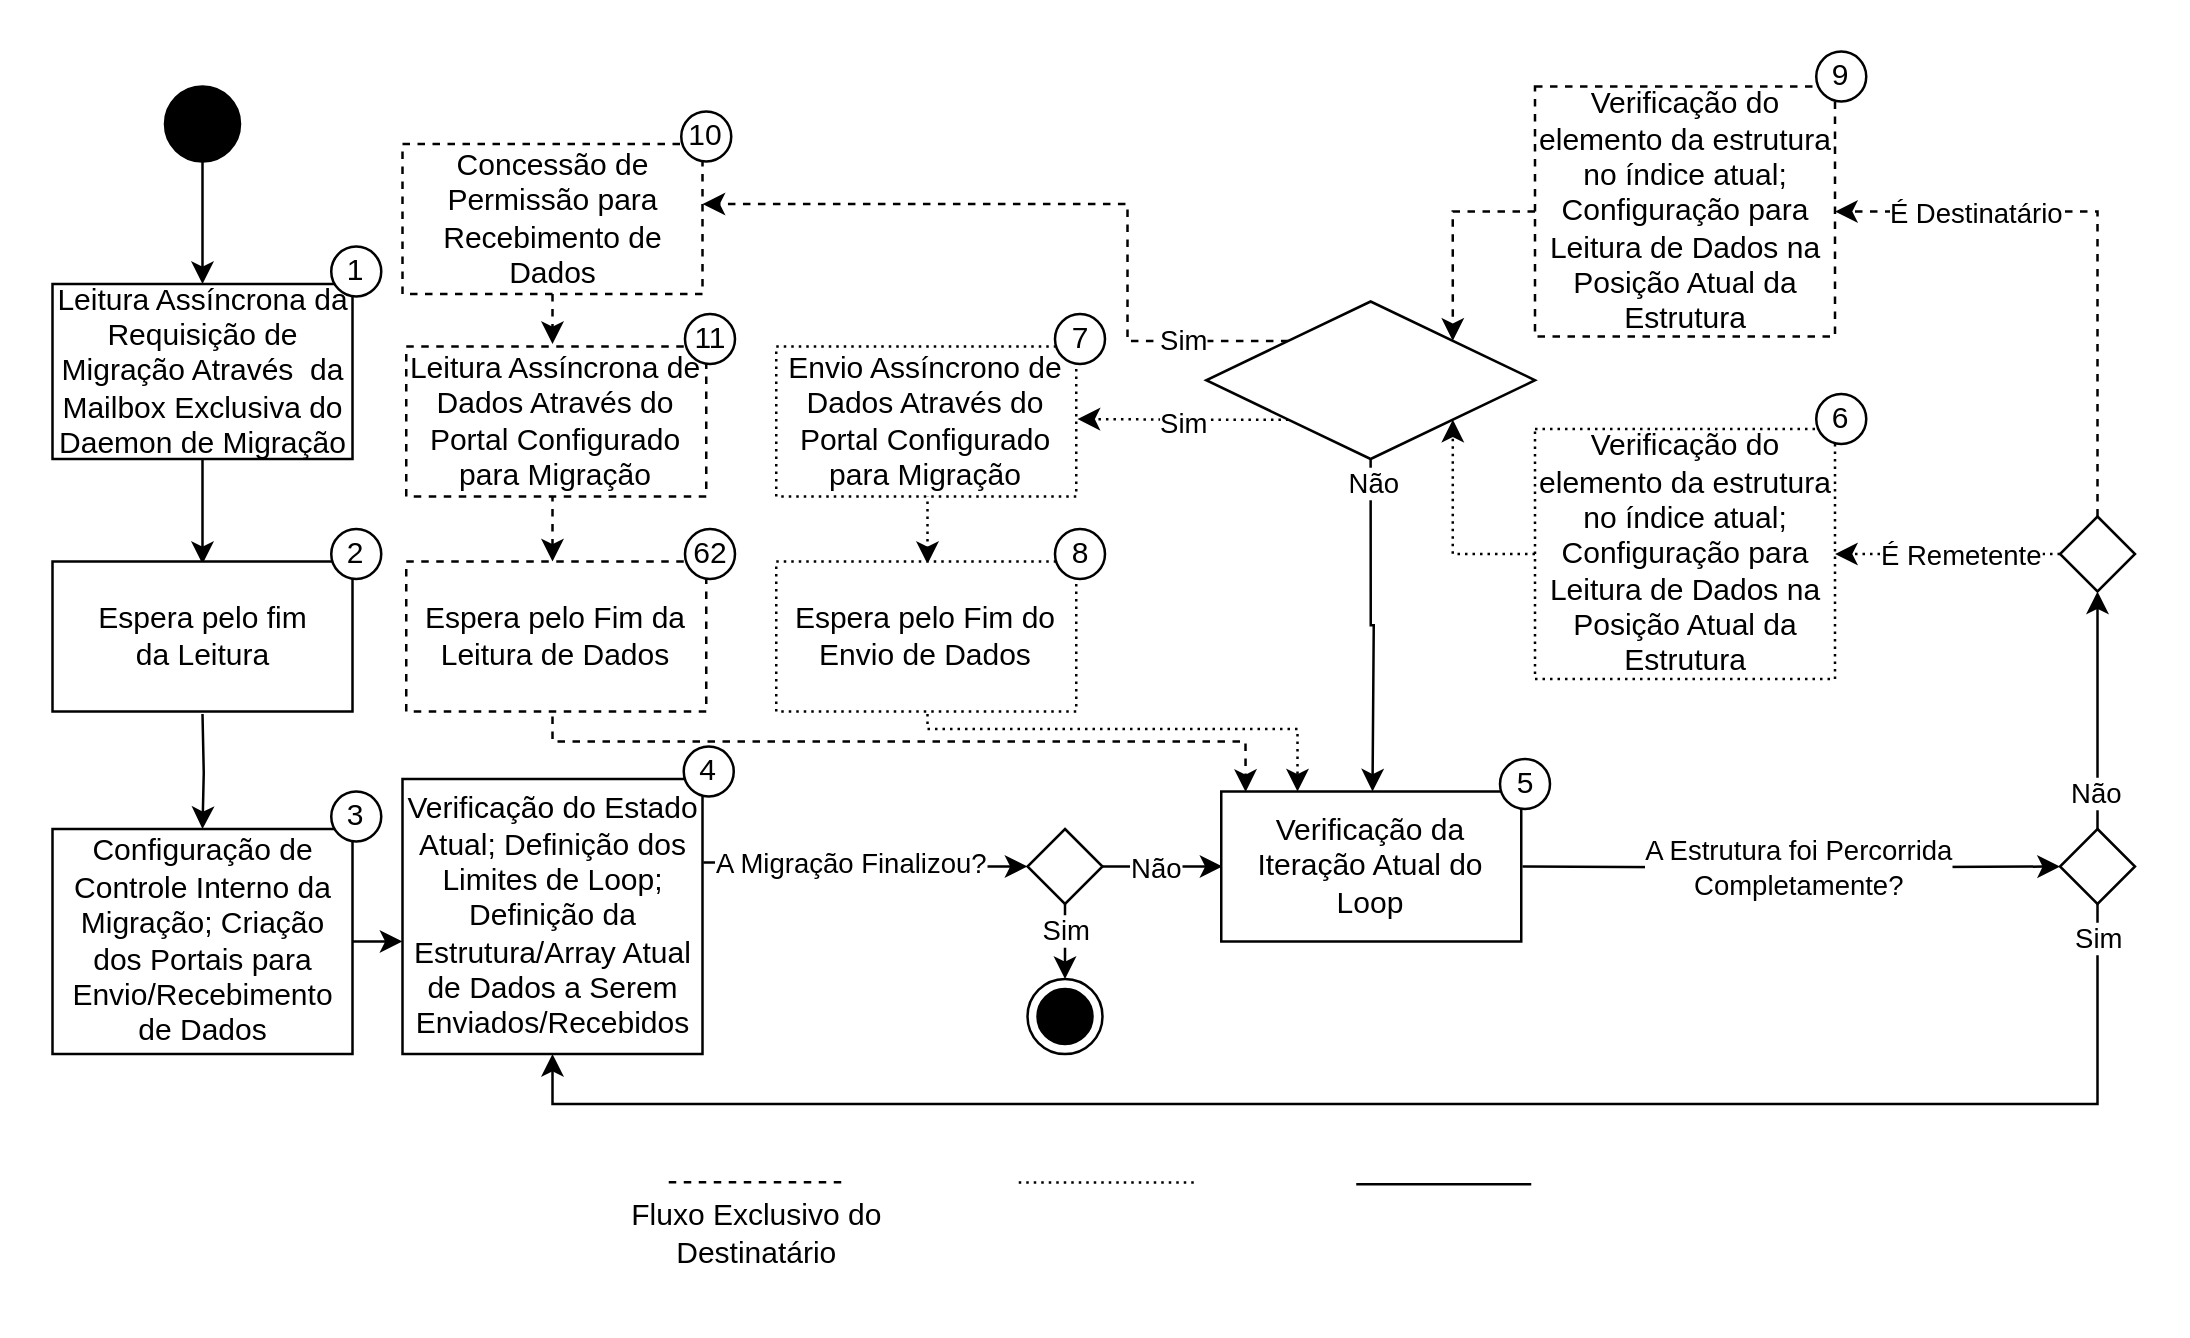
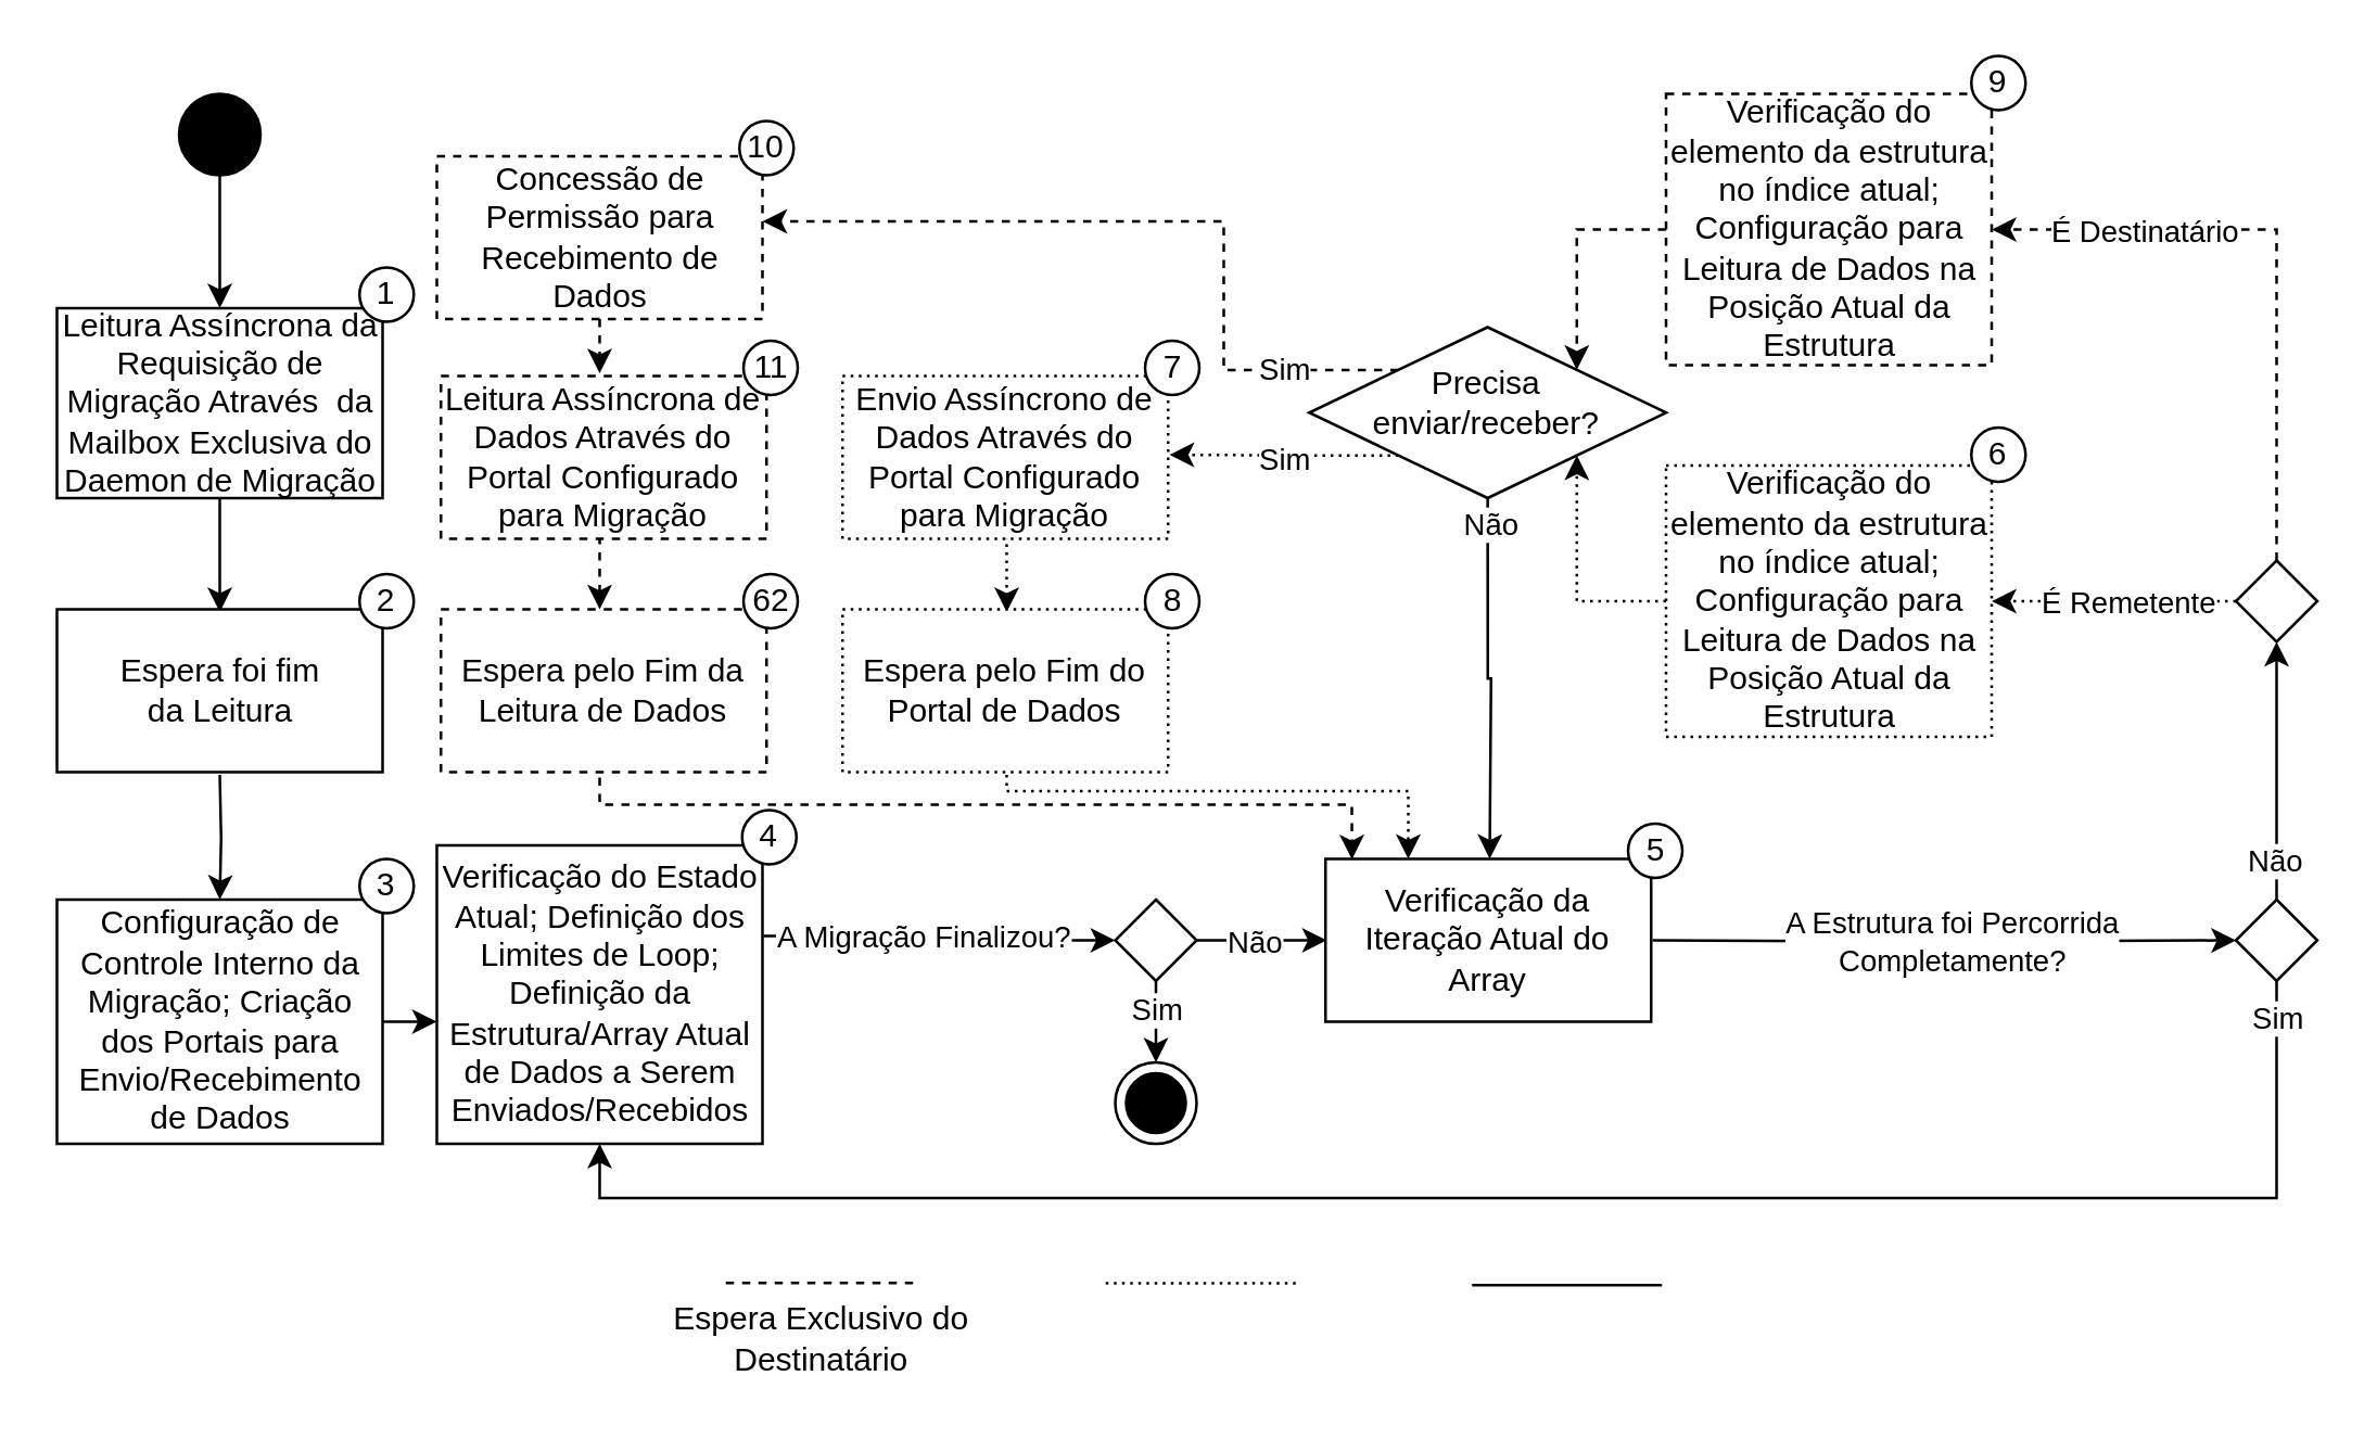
+ <mxCell id="55" value="Precisa&lt;br&gt;enviar/receber?" style="text;html=1;align=center;verticalAlign=middle;resizable=0;points=[];autosize=1;strokeColor=none;fillColor=none;" parent="1" vertex="1"><mxGeometry x="491.5" y="128" width="110" height="40" as="geometry" /></mxCell>
- <mxCell id="72" value="Espera pelo fim&lt;br style=&quot;border-color: var(--border-color);&quot;&gt;da Leitura" style="rounded=0;whiteSpace=wrap;html=1;" parent="71" vertex="1"><mxGeometry y="13" width="120" height="60" as="geometry" /></mxCell>
+ <mxCell id="72" value="Espera foi fim&lt;br style=&quot;border-color: var(--border-color);&quot;&gt;da Leitura" style="rounded=0;whiteSpace=wrap;html=1;" parent="71" vertex="1"><mxGeometry y="13" width="120" height="60" as="geometry" /></mxCell>
- <mxCell id="69" value="Espera pelo Fim do Envio de Dados" style="rounded=0;whiteSpace=wrap;html=1;dashed=1;dashPattern=1 2;" parent="68" vertex="1"><mxGeometry y="13" width="120" height="60" as="geometry" /></mxCell>
+ <mxCell id="69" value="Espera pelo Fim do Portal de Dados" style="rounded=0;whiteSpace=wrap;html=1;dashed=1;dashPattern=1 2;" parent="68" vertex="1"><mxGeometry y="13" width="120" height="60" as="geometry" /></mxCell>
- <mxCell id="75" value="Verificação da&lt;br style=&quot;border-color: var(--border-color);&quot;&gt;Iteração Atual do Loop" style="rounded=0;whiteSpace=wrap;html=1;" parent="74" vertex="1"><mxGeometry y="13" width="120" height="60" as="geometry" /></mxCell>
+ <mxCell id="75" value="Verificação da&lt;br style=&quot;border-color: var(--border-color);&quot;&gt;Iteração Atual do Array" style="rounded=0;whiteSpace=wrap;html=1;" parent="74" vertex="1"><mxGeometry y="13" width="120" height="60" as="geometry" /></mxCell>
- <mxCell id="5" value="Fluxo Exclusivo do&lt;br&gt;Destinatário" style="text;html=1;align=center;verticalAlign=middle;resizable=0;points=[];autosize=1;strokeColor=none;fillColor=none;" parent="3" vertex="1"><mxGeometry y="0.69" width="120" height="40" as="geometry" /></mxCell>
+ <mxCell id="5" value="Espera Exclusivo do&lt;br&gt;Destinatário" style="text;html=1;align=center;verticalAlign=middle;resizable=0;points=[];autosize=1;strokeColor=none;fillColor=none;" parent="3" vertex="1"><mxGeometry y="0.69" width="120" height="40" as="geometry" /></mxCell>
